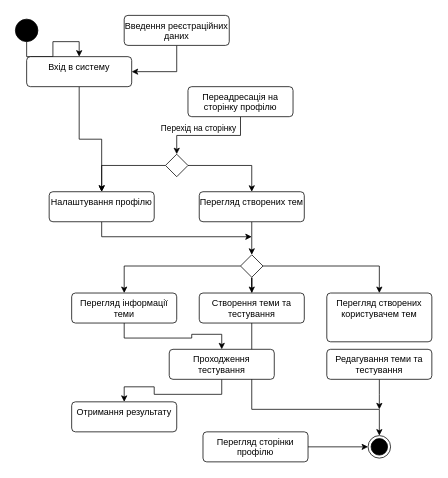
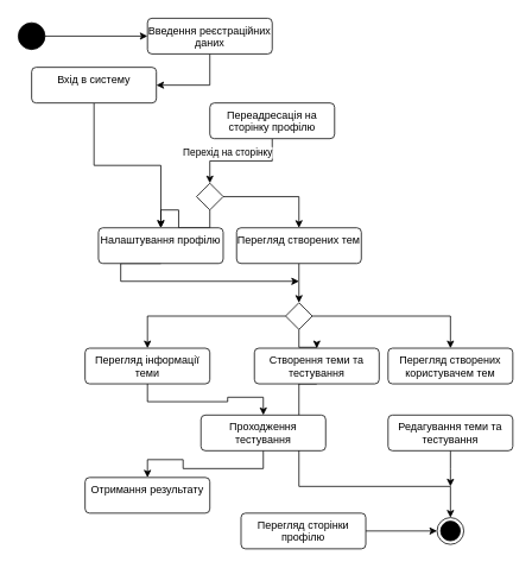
- <mxCell id="2" style="edgeStyle=orthogonalEdgeStyle;rounded=0;orthogonalLoop=1;jettySize=auto;html=1;" edge="1" parent="1" source="3" target="8"><mxGeometry relative="1" as="geometry" /></mxCell>
+ <mxCell id="2" style="edgeStyle=orthogonalEdgeStyle;rounded=0;orthogonalLoop=1;jettySize=auto;html=1;entryX=0;entryY=0.5;entryDx=0;entryDy=0;" edge="1" parent="1" source="3" target="6"><mxGeometry relative="1" as="geometry" /></mxCell>
- <mxCell id="11" value="Переадресація на сторінку профілю" style="html=1;align=center;verticalAlign=top;rounded=1;absoluteArcSize=1;arcSize=10;dashed=0;whiteSpace=wrap;" vertex="1" parent="1"><mxGeometry x="250" y="115" width="140" height="40" as="geometry" /></mxCell>
+ <mxCell id="11" value="Переадресація на сторінку профілю" style="html=1;align=center;verticalAlign=top;rounded=1;absoluteArcSize=1;arcSize=10;dashed=0;whiteSpace=wrap;" vertex="1" parent="1"><mxGeometry x="235" y="115" width="140" height="40" as="geometry" /></mxCell>
- <mxCell id="22" value="Налаштування профілю" style="html=1;align=center;verticalAlign=top;rounded=1;absoluteArcSize=1;arcSize=10;dashed=0;whiteSpace=wrap;" vertex="1" parent="1"><mxGeometry x="65" y="255" width="140" height="40" as="geometry" /></mxCell>
+ <mxCell id="22" value="Налаштування профілю" style="html=1;align=center;verticalAlign=top;rounded=1;absoluteArcSize=1;arcSize=10;dashed=0;whiteSpace=wrap;" vertex="1" parent="1"><mxGeometry x="110" y="255" width="140" height="40" as="geometry" /></mxCell>
- <mxCell id="29" value="Створення теми та тестування" style="html=1;align=center;verticalAlign=top;rounded=1;absoluteArcSize=1;arcSize=10;dashed=0;whiteSpace=wrap;" vertex="1" parent="1"><mxGeometry x="265" y="390" width="140" height="40" as="geometry" /></mxCell>
+ <mxCell id="29" value="Створення теми та тестування" style="html=1;align=center;verticalAlign=top;rounded=1;absoluteArcSize=1;arcSize=10;dashed=0;whiteSpace=wrap;" vertex="1" parent="1"><mxGeometry x="285" y="390" width="140" height="40" as="geometry" /></mxCell>
- <mxCell id="23" value="Перегляд створених користувачем тем" style="html=1;align=center;verticalAlign=top;rounded=1;absoluteArcSize=1;arcSize=10;dashed=0;whiteSpace=wrap;" vertex="1" parent="1"><mxGeometry x="435" y="390" width="140" height="65" as="geometry" /></mxCell>
+ <mxCell id="23" value="Перегляд створених користувачем тем" style="html=1;align=center;verticalAlign=top;rounded=1;absoluteArcSize=1;arcSize=10;dashed=0;whiteSpace=wrap;" vertex="1" parent="1"><mxGeometry x="435" y="390" width="140" height="40" as="geometry" /></mxCell>
